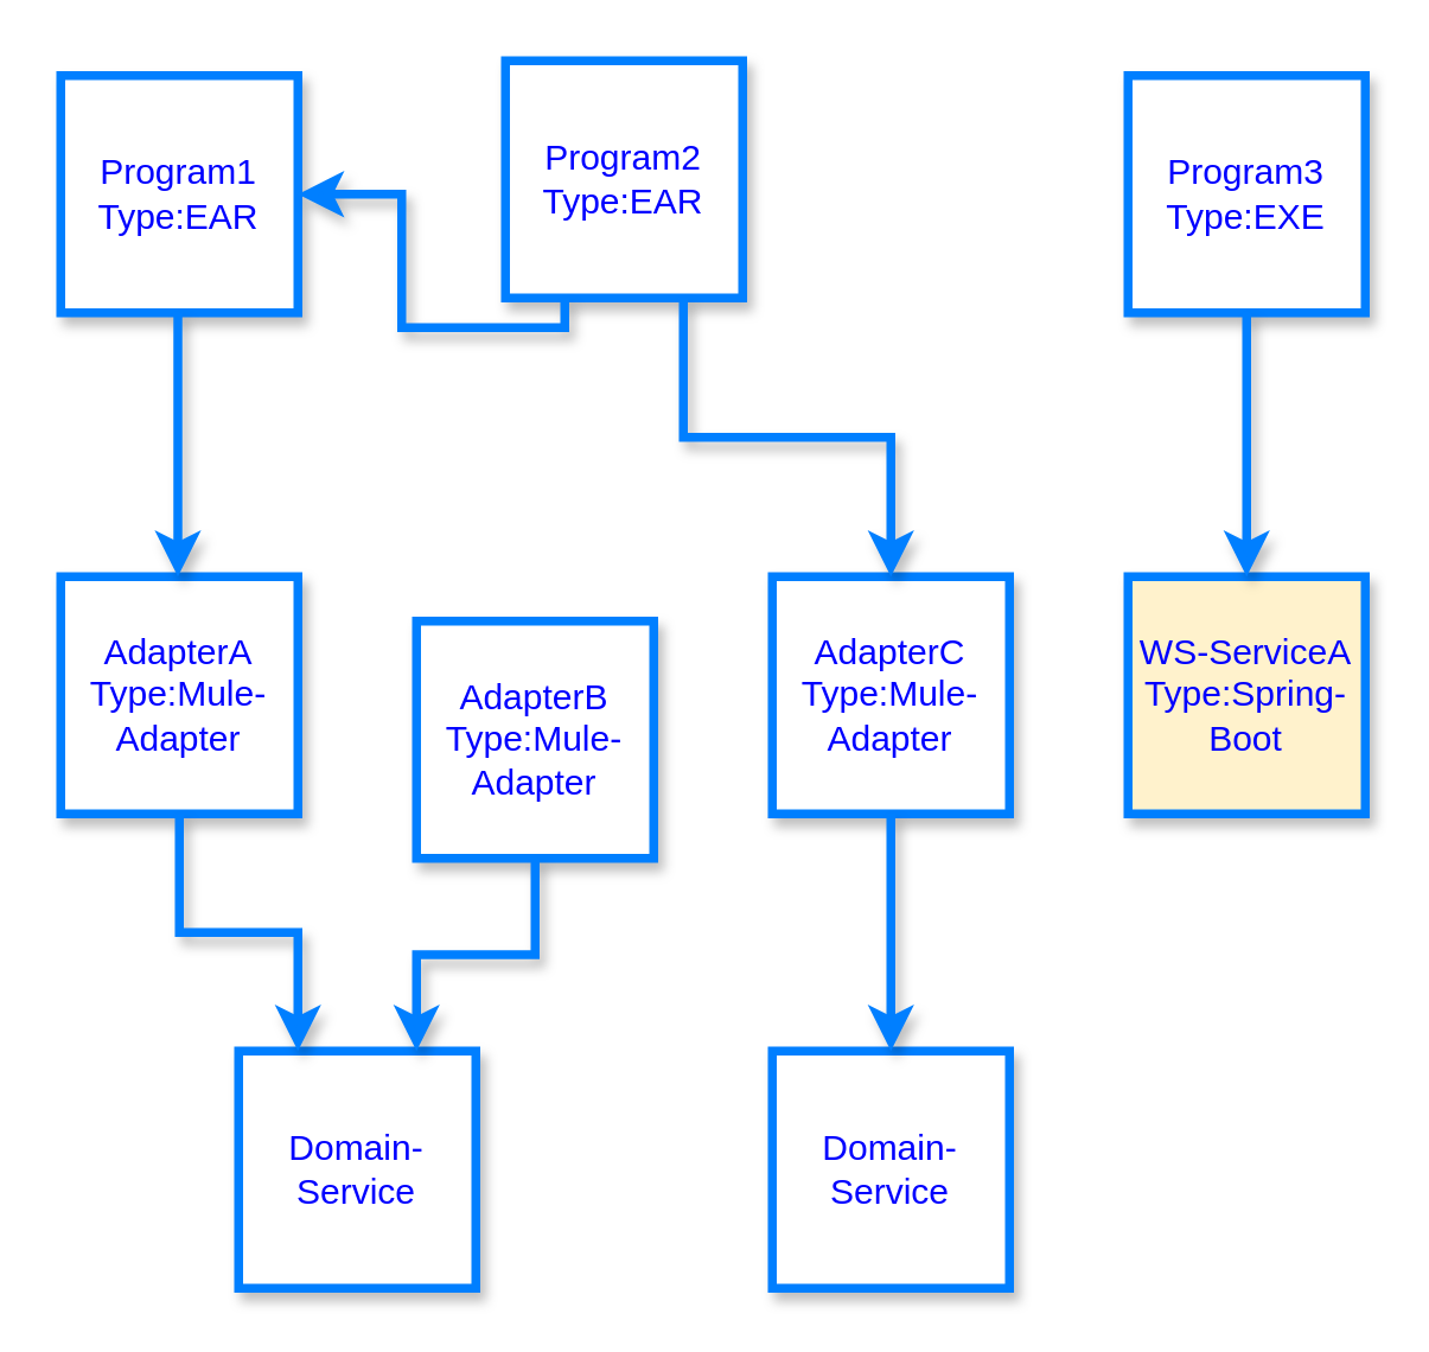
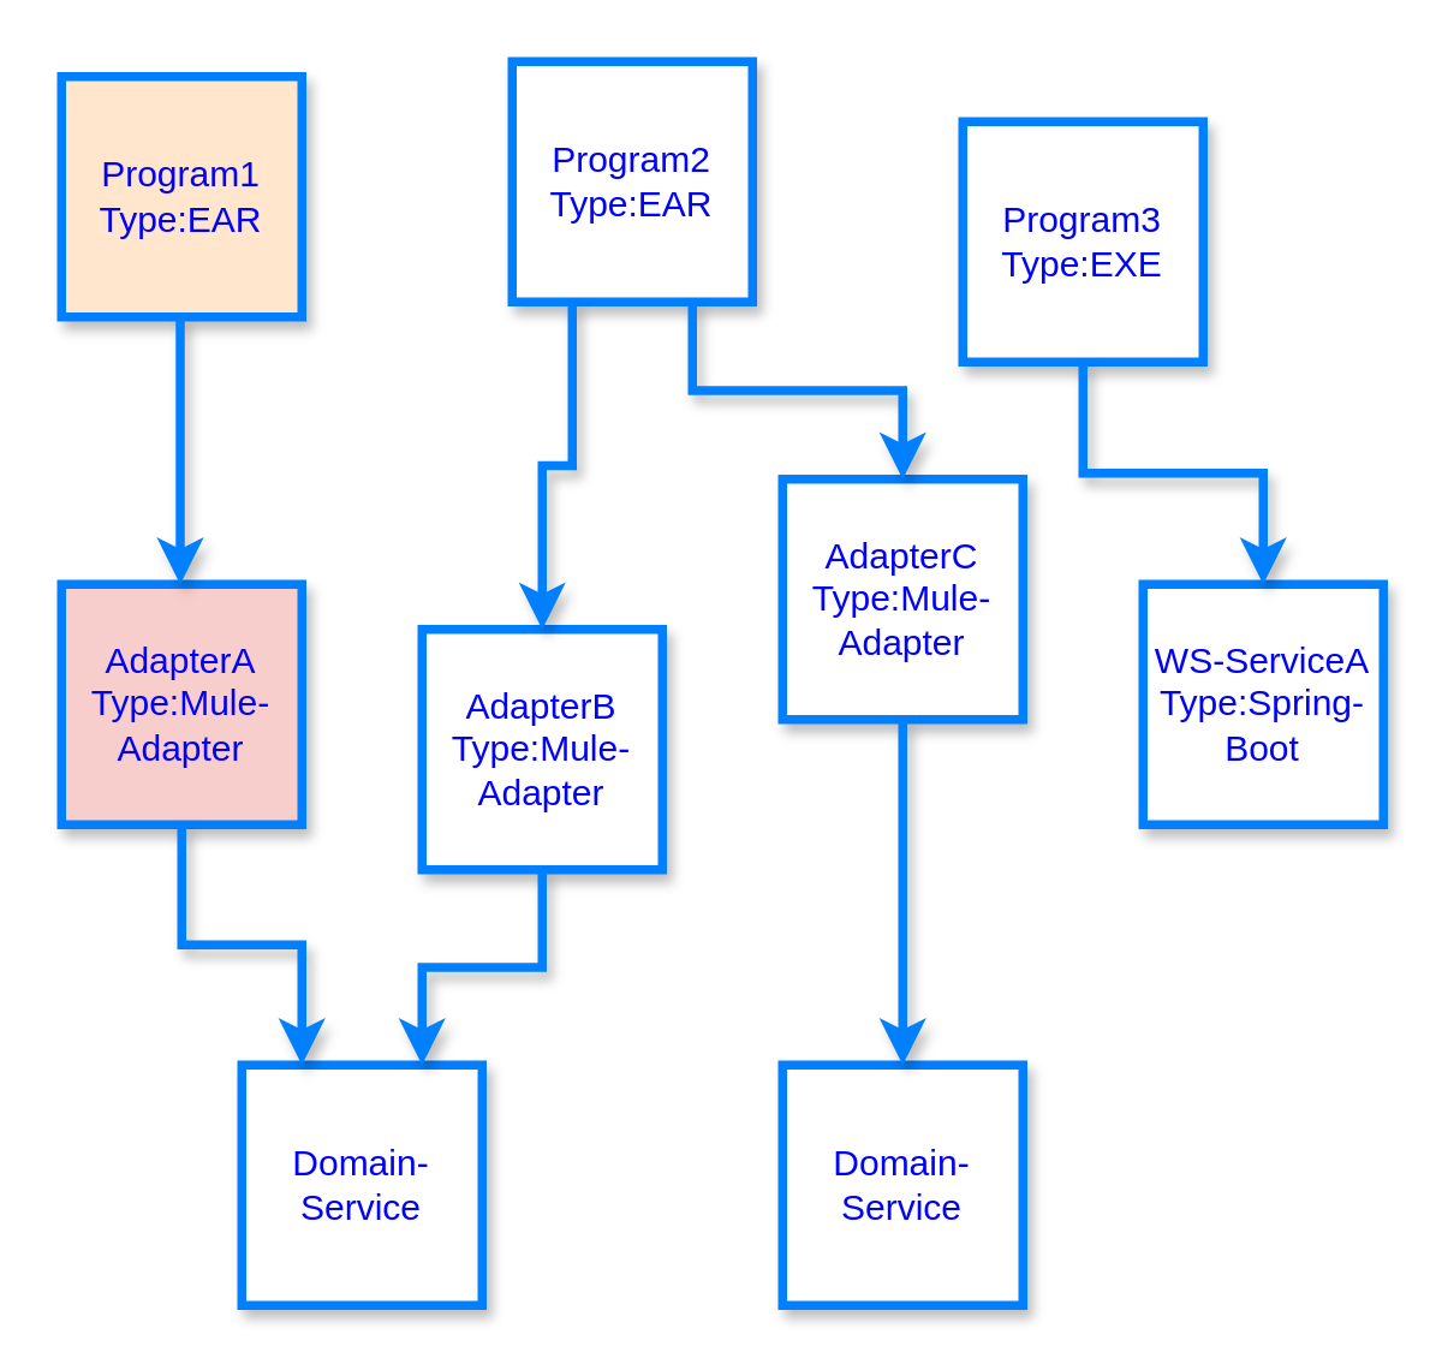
- <mxCell id="2" value="&lt;div&gt;Program1&lt;/div&gt;&lt;div&gt;Type:EAR&lt;br&gt;&lt;/div&gt;" style="whiteSpace=wrap;html=1;aspect=fixed;strokeColor=#007FFF;fontColor=#0000FF;shadow=1;strokeWidth=3;" parent="1" vertex="1"><mxGeometry x="20" y="25" width="80" height="80" as="geometry" /></mxCell>
+ <mxCell id="2" value="&lt;div&gt;Program1&lt;/div&gt;&lt;div&gt;Type:EAR&lt;br&gt;&lt;/div&gt;" style="whiteSpace=wrap;html=1;aspect=fixed;strokeColor=#007FFF;fontColor=#0000FF;shadow=1;strokeWidth=3;fillColor=#ffe6cc;" parent="1" vertex="1"><mxGeometry x="20" y="25" width="80" height="80" as="geometry" /></mxCell>
- <mxCell id="4" value="&lt;div&gt;Program3&lt;/div&gt;&lt;div&gt;Type:EXE&lt;/div&gt;" style="whiteSpace=wrap;html=1;aspect=fixed;strokeColor=#007FFF;fontColor=#0000FF;shadow=1;strokeWidth=3;" parent="1" vertex="1"><mxGeometry x="380" y="25" width="80" height="80" as="geometry" /></mxCell>
+ <mxCell id="4" value="&lt;div&gt;Program3&lt;/div&gt;&lt;div&gt;Type:EXE&lt;/div&gt;" style="whiteSpace=wrap;html=1;aspect=fixed;strokeColor=#007FFF;fontColor=#0000FF;shadow=1;strokeWidth=3;" parent="1" vertex="1"><mxGeometry x="320" y="40" width="80" height="80" as="geometry" /></mxCell>
- <mxCell id="11" value="" style="endArrow=classic;html=1;rounded=0;exitX=0.25;exitY=1;exitDx=0;exitDy=0;edgeStyle=orthogonalEdgeStyle;strokeColor=#007FFF;fontColor=#0000FF;shadow=1;strokeWidth=3;" parent="1" source="3" target="2" edge="1"><mxGeometry width="50" height="50" relative="1" as="geometry"><mxPoint x="70" y="115" as="sourcePoint" /><mxPoint x="70" y="204" as="targetPoint" /></mxGeometry></mxCell>
+ <mxCell id="11" value="" style="endArrow=classic;html=1;rounded=0;exitX=0.25;exitY=1;exitDx=0;exitDy=0;entryX=0.5;entryY=0;entryDx=0;entryDy=0;edgeStyle=orthogonalEdgeStyle;strokeColor=#007FFF;fontColor=#0000FF;shadow=1;strokeWidth=3;" parent="1" source="3" target="6" edge="1"><mxGeometry width="50" height="50" relative="1" as="geometry"><mxPoint x="70" y="115" as="sourcePoint" /><mxPoint x="70" y="204" as="targetPoint" /></mxGeometry></mxCell>
- <mxCell id="5" value="AdapterA&lt;div&gt;Type:Mule-Adapter&lt;/div&gt;" style="whiteSpace=wrap;html=1;aspect=fixed;strokeColor=#007FFF;fontColor=#0000FF;shadow=1;strokeWidth=3;" parent="1" vertex="1"><mxGeometry x="20" y="194" width="80" height="80" as="geometry" /></mxCell>
+ <mxCell id="5" value="AdapterA&lt;div&gt;Type:Mule-Adapter&lt;/div&gt;" style="whiteSpace=wrap;html=1;aspect=fixed;strokeColor=#007FFF;fontColor=#0000FF;shadow=1;strokeWidth=3;fillColor=#f8cecc;" parent="1" vertex="1"><mxGeometry x="20" y="194" width="80" height="80" as="geometry" /></mxCell>
- <mxCell id="7" value="AdapterC&lt;div&gt;Type:Mule-Adapter&lt;/div&gt;" style="whiteSpace=wrap;html=1;aspect=fixed;strokeColor=#007FFF;fontColor=#0000FF;shadow=1;strokeWidth=3;" parent="1" vertex="1"><mxGeometry x="260" y="194" width="80" height="80" as="geometry" /></mxCell>
+ <mxCell id="7" value="AdapterC&lt;div&gt;Type:Mule-Adapter&lt;/div&gt;" style="whiteSpace=wrap;html=1;aspect=fixed;strokeColor=#007FFF;fontColor=#0000FF;shadow=1;strokeWidth=3;" parent="1" vertex="1"><mxGeometry x="260" y="159" width="80" height="80" as="geometry" /></mxCell>
- <mxCell id="8" value="WS-ServiceA&lt;div&gt;Type:Spring-Boot&lt;/div&gt;" style="whiteSpace=wrap;html=1;aspect=fixed;strokeColor=#007FFF;fontColor=#0000FF;shadow=1;strokeWidth=3;fillColor=#fff2cc;" parent="1" vertex="1"><mxGeometry x="380" y="194" width="80" height="80" as="geometry" /></mxCell>
+ <mxCell id="8" value="WS-ServiceA&lt;div&gt;Type:Spring-Boot&lt;/div&gt;" style="whiteSpace=wrap;html=1;aspect=fixed;strokeColor=#007FFF;fontColor=#0000FF;shadow=1;strokeWidth=3;" parent="1" vertex="1"><mxGeometry x="380" y="194" width="80" height="80" as="geometry" /></mxCell>
